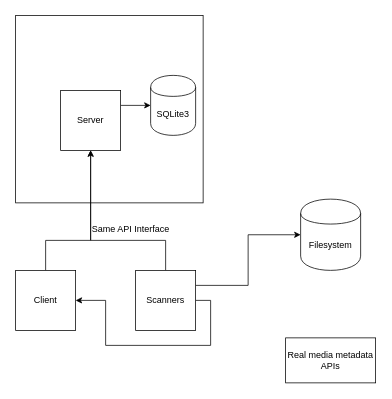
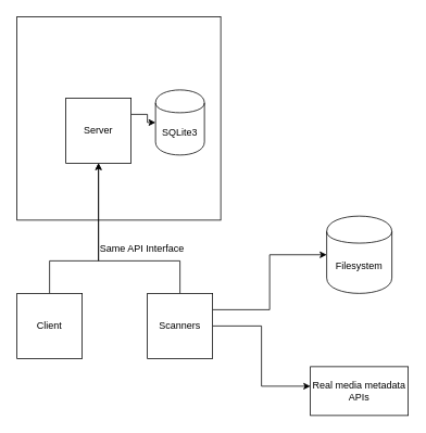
- <mxCell id="3" value="SQLite3" style="shape=cylinder;whiteSpace=wrap;html=1;boundedLbl=1;backgroundOutline=1;" vertex="1" parent="1"><mxGeometry x="200" y="100" width="60" height="80" as="geometry" /></mxCell>
+ <mxCell id="3" value="SQLite3" style="shape=cylinder;whiteSpace=wrap;html=1;boundedLbl=1;backgroundOutline=1;" vertex="1" parent="1"><mxGeometry x="190" y="110" width="60" height="80" as="geometry" /></mxCell>
- <mxCell id="10" style="edgeStyle=orthogonalEdgeStyle;rounded=0;orthogonalLoop=1;jettySize=auto;html=1;exitX=1;exitY=0.5;exitDx=0;exitDy=0;" edge="1" parent="1" source="11" target="7"><mxGeometry relative="1" as="geometry" /></mxCell>
+ <mxCell id="10" style="edgeStyle=orthogonalEdgeStyle;rounded=0;orthogonalLoop=1;jettySize=auto;html=1;exitX=1;exitY=0.5;exitDx=0;exitDy=0;entryX=0;entryY=0.4;entryDx=0;entryDy=0;entryPerimeter=0;" edge="1" parent="1" source="11" target="14"><mxGeometry relative="1" as="geometry" /></mxCell>
